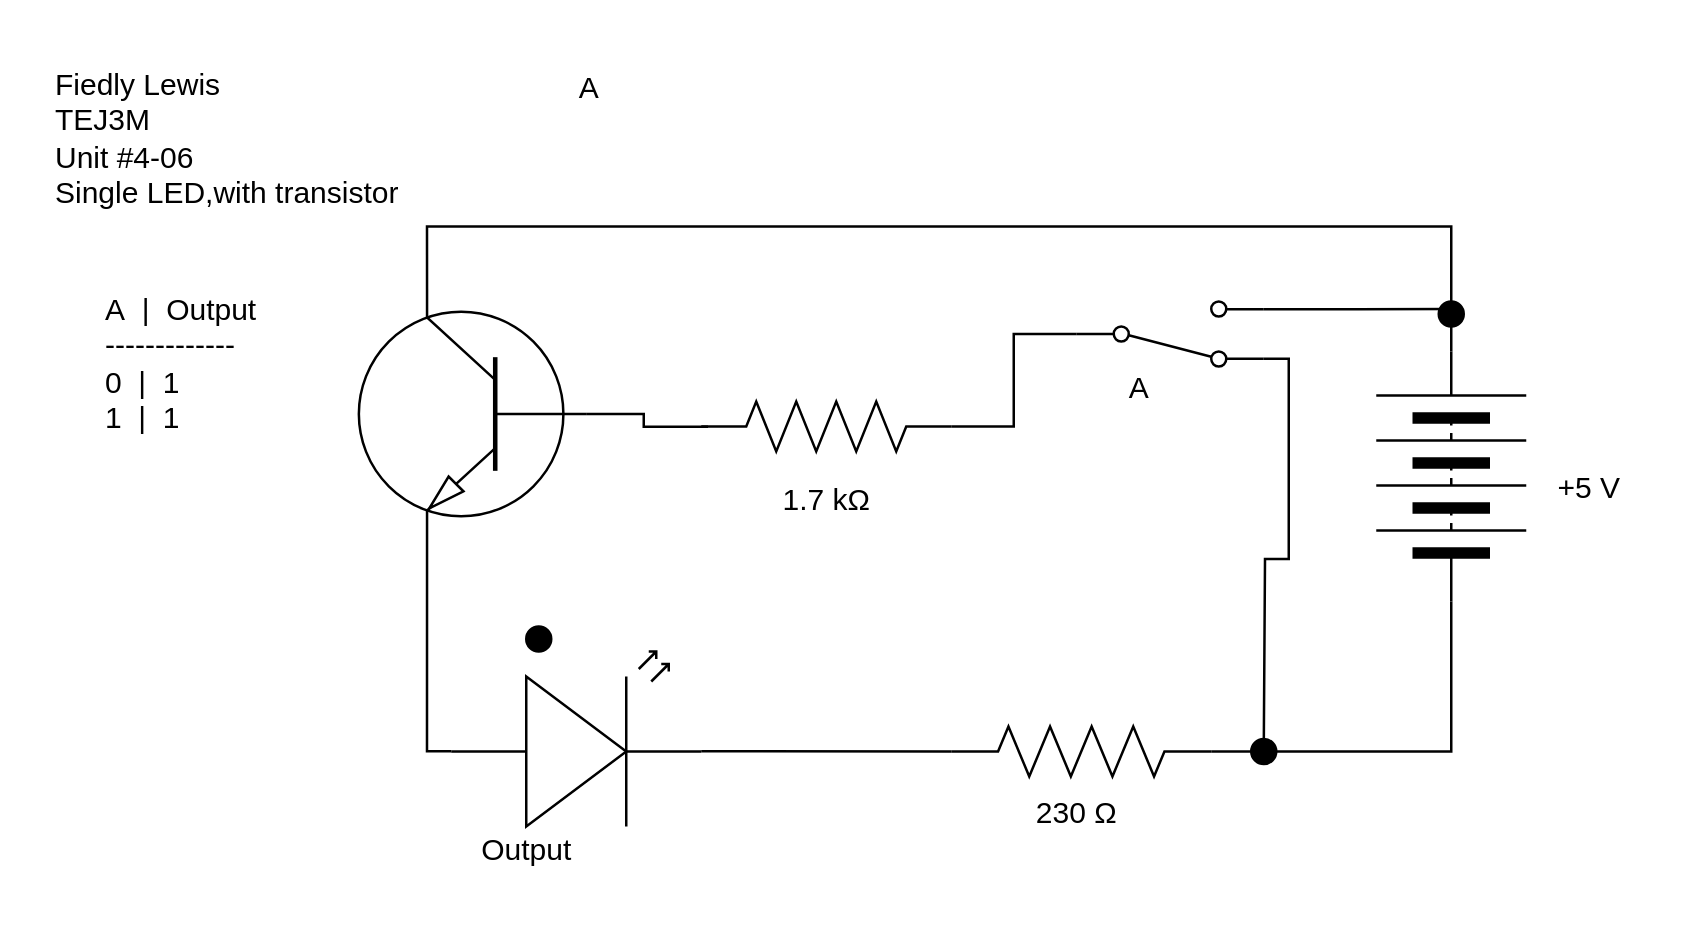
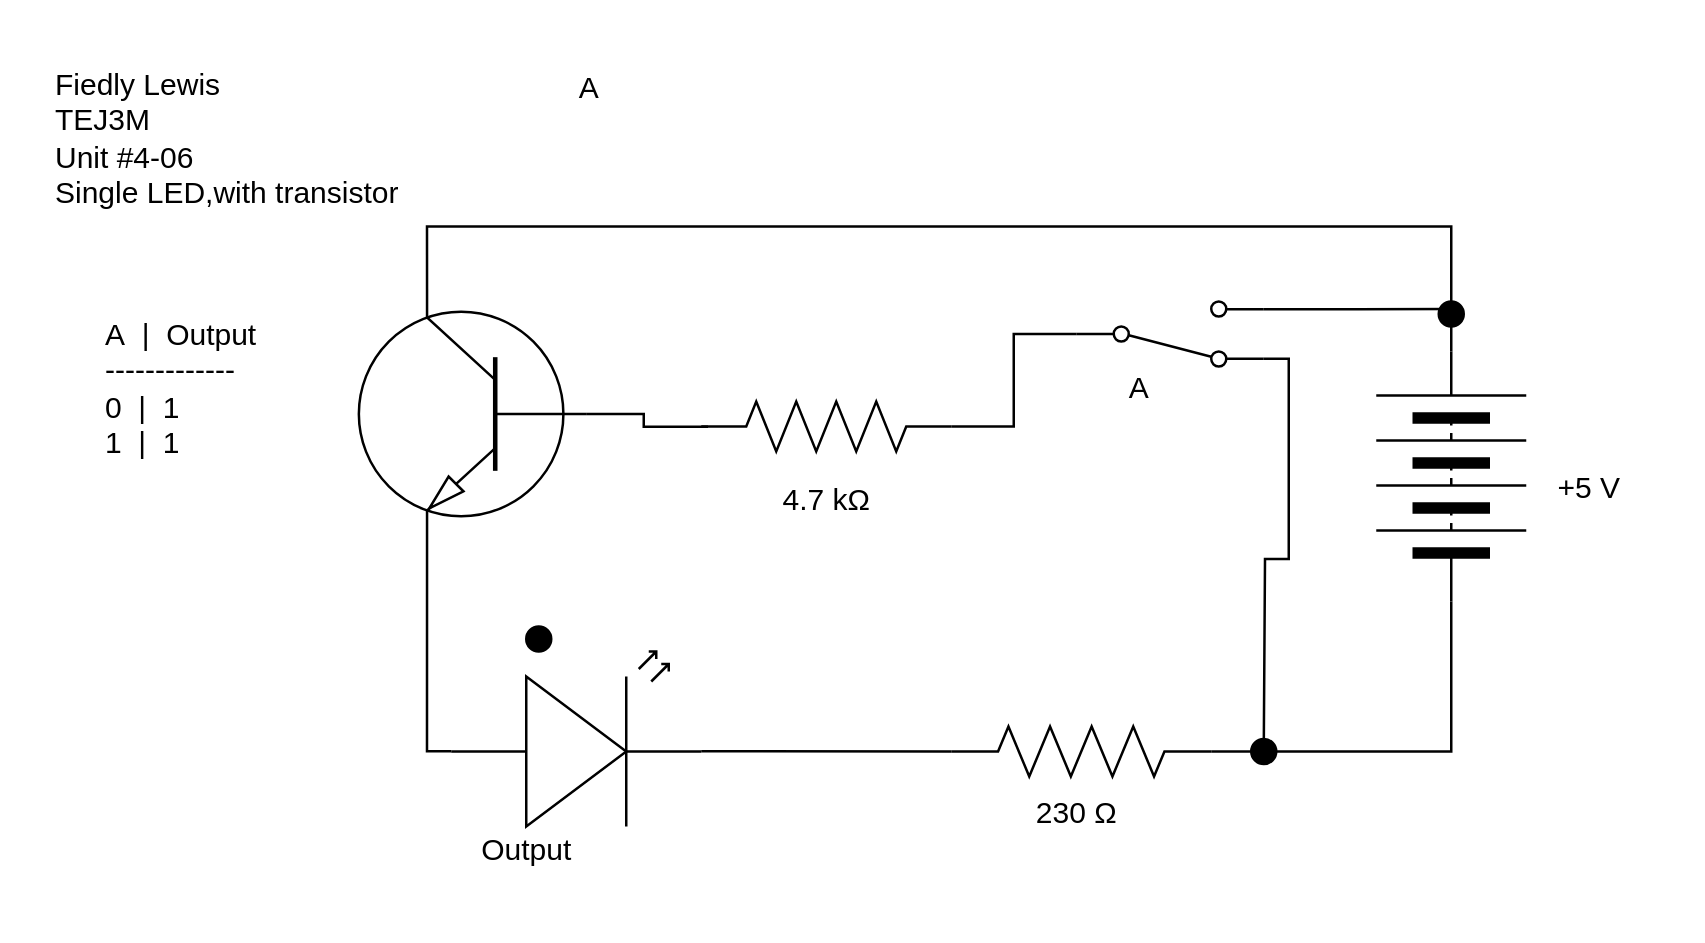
- <mxCell id="6" value="A&amp;nbsp; |&amp;nbsp; Output&lt;br&gt;-------------&lt;br&gt;&lt;div style=&quot;&quot;&gt;&lt;span style=&quot;background-color: initial;&quot;&gt;0&amp;nbsp; |&amp;nbsp; 1&lt;/span&gt;&lt;/div&gt;1&amp;nbsp; |&amp;nbsp; 1" style="text;html=1;align=left;verticalAlign=middle;resizable=0;points=[];autosize=1;strokeColor=none;fillColor=none;" parent="1" vertex="1"><mxGeometry x="40" y="110" width="80" height="70" as="geometry" /></mxCell>
+ <mxCell id="6" value="A&amp;nbsp; |&amp;nbsp; Output&lt;br&gt;-------------&lt;br&gt;&lt;div style=&quot;&quot;&gt;&lt;span style=&quot;background-color: initial;&quot;&gt;0&amp;nbsp; |&amp;nbsp; 1&lt;/span&gt;&lt;/div&gt;1&amp;nbsp; |&amp;nbsp; 1" style="text;html=1;align=left;verticalAlign=middle;resizable=0;points=[];autosize=1;strokeColor=none;fillColor=none;" parent="1" vertex="1"><mxGeometry x="40" y="120" width="80" height="70" as="geometry" /></mxCell>
- <mxCell id="25" value="1.7 kΩ" style="text;html=1;align=center;verticalAlign=middle;resizable=0;points=[];autosize=1;strokeColor=none;fillColor=none;" parent="1" vertex="1"><mxGeometry x="300" y="185" width="60" height="30" as="geometry" /></mxCell>
+ <mxCell id="25" value="4.7 kΩ" style="text;html=1;align=center;verticalAlign=middle;resizable=0;points=[];autosize=1;strokeColor=none;fillColor=none;" parent="1" vertex="1"><mxGeometry x="300" y="185" width="60" height="30" as="geometry" /></mxCell>
